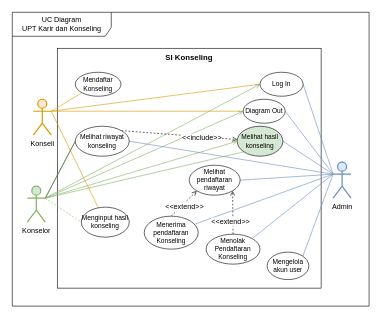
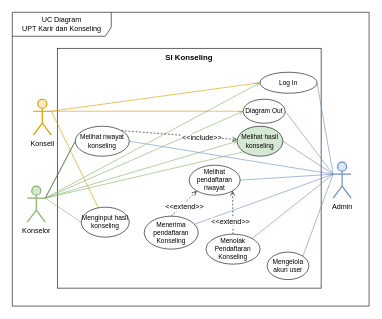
- <mxCell id="25" value="Mendaftar&lt;br style=&quot;font-size: 11px;&quot;&gt;Konseling" style="ellipse;whiteSpace=wrap;html=1;fontSize=11;movable=0;resizable=0;rotatable=0;deletable=0;editable=0;connectable=0;" parent="1" vertex="1"><mxGeometry x="125" y="120" width="76.25" height="40" as="geometry" /></mxCell>
- <mxCell id="37" value="Log In" style="ellipse;whiteSpace=wrap;html=1;fontSize=11;movable=0;resizable=0;rotatable=0;deletable=0;editable=0;connectable=0;" parent="1" vertex="1"><mxGeometry x="433.13" y="120" width="71.87" height="40" as="geometry" /></mxCell>
+ <mxCell id="37" value="Log In" style="ellipse;whiteSpace=wrap;html=1;fontSize=11;movable=0;resizable=0;rotatable=0;deletable=0;editable=0;connectable=0;" parent="1" vertex="1"><mxGeometry x="433.13" y="120" width="95" height="35" as="geometry" /></mxCell>
- <mxCell id="4" style="rounded=0;orthogonalLoop=1;jettySize=auto;html=1;exitX=1;exitY=0.333;exitDx=0;exitDy=0;exitPerimeter=0;entryX=0;entryY=1;entryDx=0;entryDy=0;endArrow=none;endFill=0;fillColor=#ffe6cc;strokeColor=#d79b00;movable=0;resizable=0;rotatable=0;deletable=0;editable=0;connectable=0;" parent="1" source="8" target="25" edge="1"><mxGeometry relative="1" as="geometry" /></mxCell>
- <mxCell id="10" style="edgeStyle=none;rounded=0;orthogonalLoop=1;jettySize=auto;html=1;exitX=1;exitY=0.333;exitDx=0;exitDy=0;exitPerimeter=0;entryX=0;entryY=0.5;entryDx=0;entryDy=0;endArrow=none;endFill=0;fillColor=#d5e8d4;strokeColor=#82b366;movable=0;resizable=0;rotatable=0;deletable=0;editable=0;connectable=0;dashed=1;" parent="1" source="15" target="34" edge="1"><mxGeometry relative="1" as="geometry" /></mxCell>
+ <mxCell id="10" style="edgeStyle=none;rounded=0;orthogonalLoop=1;jettySize=auto;html=1;exitX=1;exitY=0.333;exitDx=0;exitDy=0;exitPerimeter=0;entryX=0;entryY=0.5;entryDx=0;entryDy=0;endArrow=none;endFill=0;fillColor=#d5e8d4;strokeColor=#82b366;movable=0;resizable=0;rotatable=0;deletable=0;editable=0;connectable=0;" parent="1" source="15" target="34" edge="1"><mxGeometry relative="1" as="geometry" /></mxCell>
